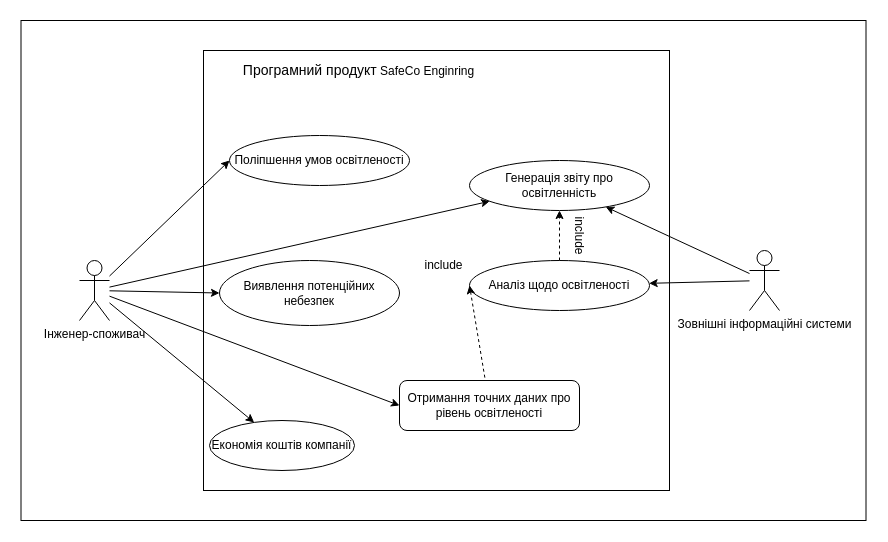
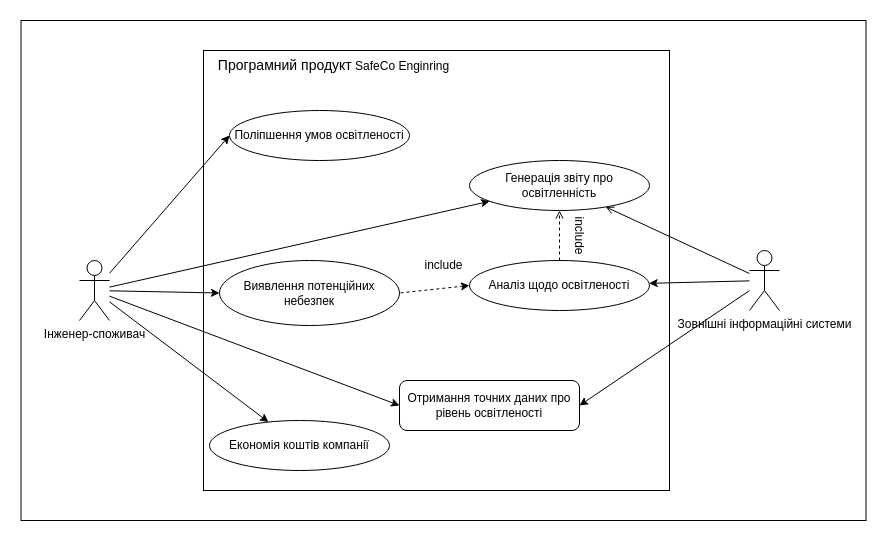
- <mxCell id="5" value="&lt;font style=&quot;font-size: 14px;&quot;&gt;Програмний продукт&lt;/font&gt; SafeCo Enginring" style="text;html=1;align=center;verticalAlign=middle;resizable=0;points=[];autosize=1;strokeColor=none;fillColor=none;" vertex="1" parent="1"><mxGeometry x="228" y="55" width="260" height="30" as="geometry" /></mxCell>
+ <mxCell id="5" value="&lt;font style=&quot;font-size: 14px;&quot;&gt;Програмний продукт&lt;/font&gt; SafeCo Enginring" style="text;html=1;align=center;verticalAlign=middle;resizable=0;points=[];autosize=1;strokeColor=none;fillColor=none;" vertex="1" parent="1"><mxGeometry x="203" y="50" width="260" height="30" as="geometry" /></mxCell>
- <mxCell id="6" value="Поліпшення умов освітленості" style="ellipse;whiteSpace=wrap;html=1;" vertex="1" parent="1"><mxGeometry x="229" y="135" width="180" height="50" as="geometry" /></mxCell>
+ <mxCell id="6" value="Поліпшення умов освітленості" style="ellipse;whiteSpace=wrap;html=1;" vertex="1" parent="1"><mxGeometry x="229" y="110" width="180" height="50" as="geometry" /></mxCell>
- <mxCell id="22" value="" style="endArrow=classic;html=1;rounded=0;" edge="1" parent="1" source="18" target="14"><mxGeometry width="50" height="50" relative="1" as="geometry"><mxPoint x="489" y="320" as="sourcePoint" /><mxPoint x="539" y="270" as="targetPoint" /></mxGeometry></mxCell>
+ <mxCell id="22" value="" style="endArrow=open;html=1;rounded=0;" edge="1" parent="1" source="18" target="14"><mxGeometry width="50" height="50" relative="1" as="geometry"><mxPoint x="489" y="320" as="sourcePoint" /><mxPoint x="539" y="270" as="targetPoint" /></mxGeometry></mxCell>
- <mxCell id="15" value="" style="endArrow=classic;dashed=1;html=1;rounded=0;endFill=1;" edge="1" parent="1" source="12" target="14"><mxGeometry width="50" height="50" relative="1" as="geometry"><mxPoint x="479" y="280" as="sourcePoint" /><mxPoint x="529" y="230" as="targetPoint" /></mxGeometry></mxCell>
+ <mxCell id="15" value="" style="endArrow=open;dashed=1;html=1;rounded=0;endFill=1;" edge="1" parent="1" source="12" target="14"><mxGeometry width="50" height="50" relative="1" as="geometry"><mxPoint x="479" y="280" as="sourcePoint" /><mxPoint x="529" y="230" as="targetPoint" /></mxGeometry></mxCell>
- <mxCell id="13" value="" style="endArrow=none;dashed=1;html=1;rounded=0;exitX=0;exitY=0.5;exitDx=0;exitDy=0;startArrow=classic;startFill=1;endFill=0;" edge="1" parent="1" source="12" target="8"><mxGeometry width="50" height="50" relative="1" as="geometry"><mxPoint x="299" y="480" as="sourcePoint" /><mxPoint x="349" y="430" as="targetPoint" /></mxGeometry></mxCell>
+ <mxCell id="13" value="" style="endArrow=none;dashed=1;html=1;rounded=0;entryX=1;entryY=0.5;entryDx=0;entryDy=0;exitX=0;exitY=0.5;exitDx=0;exitDy=0;startArrow=classic;startFill=1;endFill=0;" edge="1" parent="1" source="12" target="7"><mxGeometry width="50" height="50" relative="1" as="geometry"><mxPoint x="299" y="480" as="sourcePoint" /><mxPoint x="349" y="430" as="targetPoint" /></mxGeometry></mxCell>
+ <mxCell id="19" value="" style="endArrow=classic;html=1;rounded=0;entryX=1;entryY=0.5;entryDx=0;entryDy=0;" edge="1" parent="1" source="18" target="8"><mxGeometry width="50" height="50" relative="1" as="geometry"><mxPoint x="489" y="320" as="sourcePoint" /><mxPoint x="539" y="270" as="targetPoint" /></mxGeometry></mxCell>
- <mxCell id="23" value="Економія коштів компанії" style="ellipse;whiteSpace=wrap;html=1;" vertex="1" parent="1"><mxGeometry x="209" y="420" width="145" height="50" as="geometry" /></mxCell>
+ <mxCell id="23" value="Економія коштів компанії" style="ellipse;whiteSpace=wrap;html=1;" vertex="1" parent="1"><mxGeometry x="209" y="420" width="180" height="50" as="geometry" /></mxCell>
